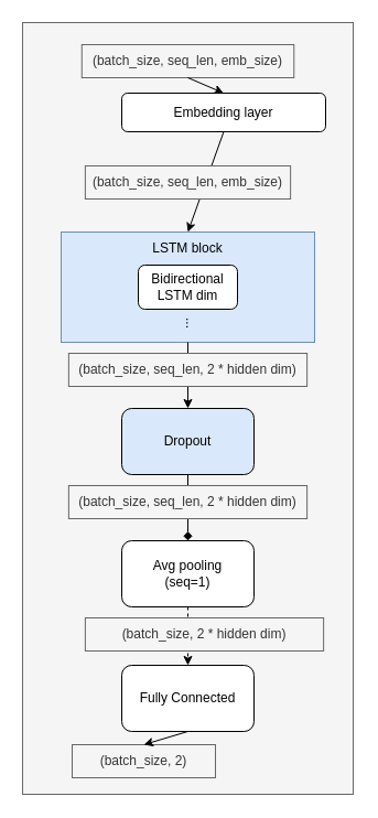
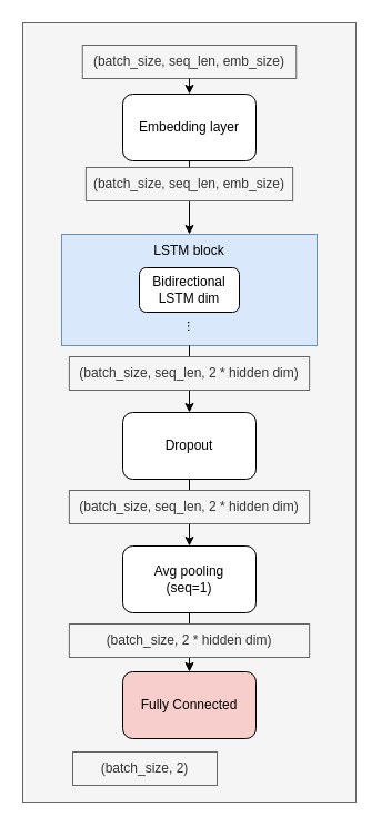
- <mxCell id="3" value="Embedding layer" style="rounded=1;whiteSpace=wrap;html=1;" parent="1" vertex="1"><mxGeometry x="110" y="84" width="185" height="35" as="geometry" /></mxCell>
+ <mxCell id="3" value="Embedding layer" style="rounded=1;whiteSpace=wrap;html=1;" parent="1" vertex="1"><mxGeometry x="110" y="84" width="120" height="60" as="geometry" /></mxCell>
- <mxCell id="8" value="Dropout" style="rounded=1;whiteSpace=wrap;html=1;fillColor=#dae8fc;" parent="1" vertex="1"><mxGeometry x="110.01" y="370" width="120" height="60" as="geometry" /></mxCell>
+ <mxCell id="8" value="Dropout" style="rounded=1;whiteSpace=wrap;html=1;" parent="1" vertex="1"><mxGeometry x="110.01" y="370" width="120" height="60" as="geometry" /></mxCell>
- <mxCell id="17" value="" style="endArrow=diamond;html=1;rounded=0;exitX=0.5;exitY=1;exitDx=0;exitDy=0;" parent="1" source="8" target="9" edge="1"><mxGeometry width="50" height="50" relative="1" as="geometry"><mxPoint x="100" y="410" as="sourcePoint" /><mxPoint x="150" y="360" as="targetPoint" /></mxGeometry></mxCell>
+ <mxCell id="17" value="" style="endArrow=classic;html=1;rounded=0;exitX=0.5;exitY=1;exitDx=0;exitDy=0;" parent="1" source="8" target="9" edge="1"><mxGeometry width="50" height="50" relative="1" as="geometry"><mxPoint x="100" y="410" as="sourcePoint" /><mxPoint x="150" y="360" as="targetPoint" /></mxGeometry></mxCell>
- <mxCell id="18" value="" style="endArrow=classic;html=1;rounded=0;exitX=0.5;exitY=1;exitDx=0;exitDy=0;entryX=0.5;entryY=0;entryDx=0;entryDy=0;dashed=1;" parent="1" source="9" target="7" edge="1"><mxGeometry width="50" height="50" relative="1" as="geometry"><mxPoint x="120" y="540" as="sourcePoint" /><mxPoint x="170" y="490" as="targetPoint" /></mxGeometry></mxCell>
+ <mxCell id="18" value="" style="endArrow=classic;html=1;rounded=0;exitX=0.5;exitY=1;exitDx=0;exitDy=0;entryX=0.5;entryY=0;entryDx=0;entryDy=0;" parent="1" source="9" target="7" edge="1"><mxGeometry width="50" height="50" relative="1" as="geometry"><mxPoint x="120" y="540" as="sourcePoint" /><mxPoint x="170" y="490" as="targetPoint" /></mxGeometry></mxCell>
- <mxCell id="20" value="(batch_size, 2 * hidden dim)" style="text;html=1;align=center;verticalAlign=middle;whiteSpace=wrap;rounded=0;fillColor=#f5f5f5;fontColor=#333333;strokeColor=#666666;" parent="1" vertex="1"><mxGeometry x="76.88" y="560" width="216.25" height="30" as="geometry" /></mxCell>
+ <mxCell id="20" value="(batch_size, 2 * hidden dim)" style="text;html=1;align=center;verticalAlign=middle;whiteSpace=wrap;rounded=0;fillColor=#f5f5f5;fontColor=#333333;strokeColor=#666666;" parent="1" vertex="1"><mxGeometry x="61.88" y="560" width="216.25" height="30" as="geometry" /></mxCell>
- <mxCell id="7" value="Fully Connected" style="rounded=1;whiteSpace=wrap;html=1;" parent="1" vertex="1"><mxGeometry x="110" y="603" width="120" height="60" as="geometry" /></mxCell>
+ <mxCell id="7" value="Fully Connected" style="rounded=1;whiteSpace=wrap;html=1;fillColor=#f8cecc;" parent="1" vertex="1"><mxGeometry x="110" y="603" width="120" height="60" as="geometry" /></mxCell>
- <mxCell id="22" value="" style="endArrow=classic;html=1;rounded=0;exitX=0.5;exitY=1;exitDx=0;exitDy=0;entryX=0.5;entryY=0;entryDx=0;entryDy=0;" parent="1" source="7" target="14" edge="1"><mxGeometry width="50" height="50" relative="1" as="geometry"><mxPoint x="80" y="750" as="sourcePoint" /><mxPoint x="130" y="700" as="targetPoint" /></mxGeometry></mxCell>
